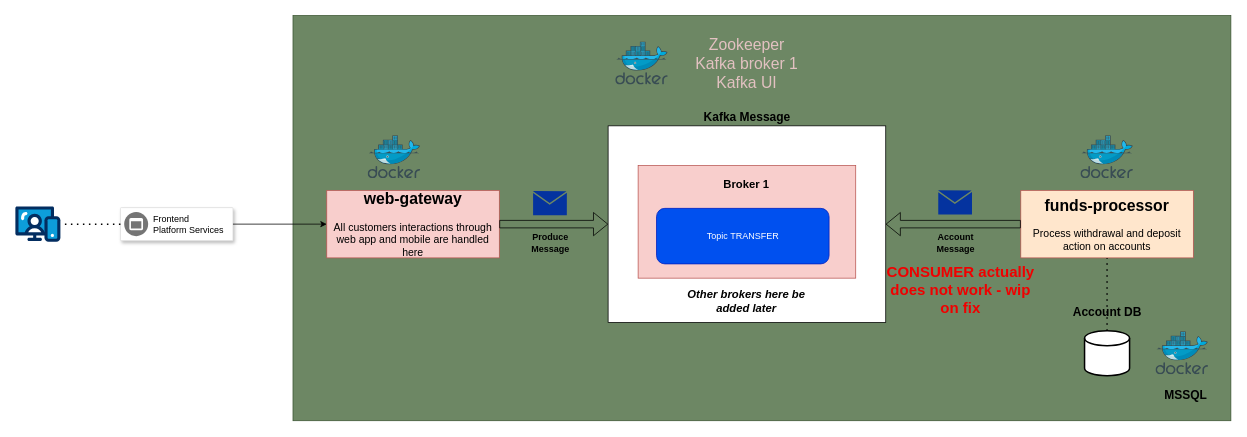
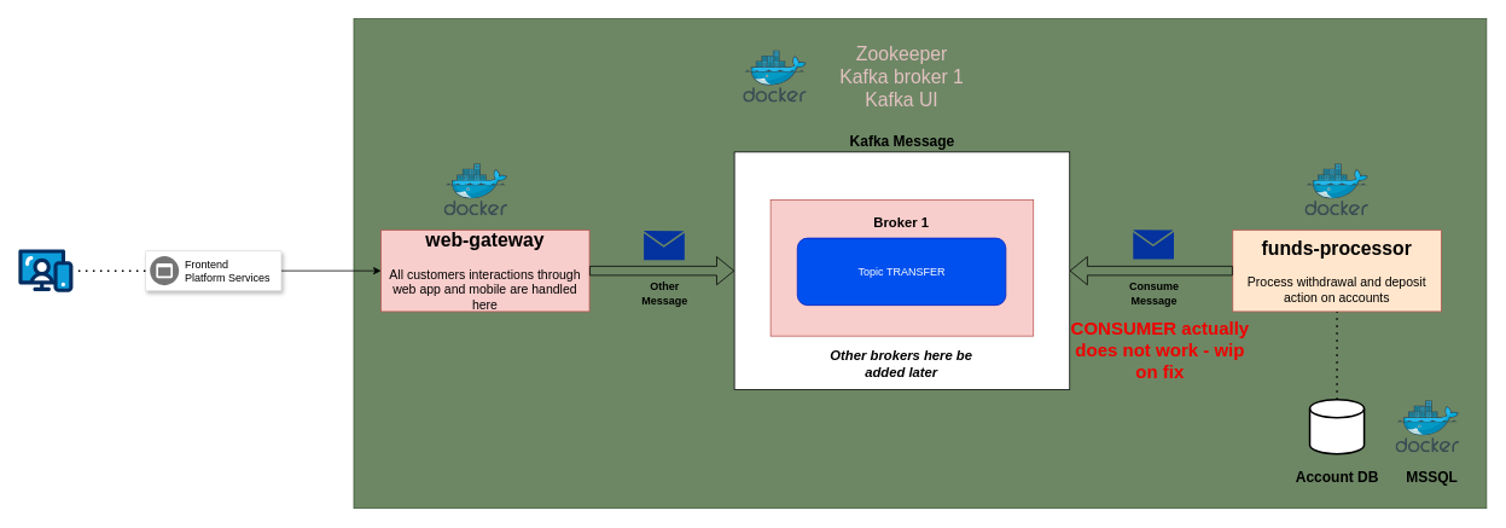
- <mxCell id="6" value="&lt;b&gt;&lt;font style=&quot;font-size: 21px;&quot;&gt;web-gateway&lt;/font&gt;&lt;/b&gt;&lt;div&gt;&lt;b&gt;&lt;font style=&quot;font-size: 14px;&quot;&gt;&lt;br&gt;&lt;/font&gt;&lt;/b&gt;&lt;/div&gt;&lt;div&gt;&lt;font style=&quot;font-size: 14px;&quot;&gt;All customers interactions through web app and mobile are handled here&lt;/font&gt;&lt;/div&gt;" style="rounded=0;whiteSpace=wrap;html=1;fillColor=#f8cecc;strokeColor=#b85450;" parent="1" vertex="1"><mxGeometry x="435" y="253" width="230" height="90" as="geometry" /></mxCell>
+ <mxCell id="6" value="&lt;b&gt;&lt;font style=&quot;font-size: 21px;&quot;&gt;web-gateway&lt;/font&gt;&lt;/b&gt;&lt;div&gt;&lt;b&gt;&lt;font style=&quot;font-size: 14px;&quot;&gt;&lt;br&gt;&lt;/font&gt;&lt;/b&gt;&lt;/div&gt;&lt;div&gt;&lt;font style=&quot;font-size: 14px;&quot;&gt;All customers interactions through web app and mobile are handled here&lt;/font&gt;&lt;/div&gt;" style="rounded=0;whiteSpace=wrap;html=1;fillColor=#f8cecc;strokeColor=#b85450;" parent="1" vertex="1"><mxGeometry x="420" y="253" width="230" height="90" as="geometry" /></mxCell>
- <mxCell id="13" value="Topic TRANSFER" style="rounded=1;whiteSpace=wrap;html=1;fillColor=#0050ef;strokeColor=#001DBC;fontColor=#ffffff;" parent="1" vertex="1"><mxGeometry x="874.5" y="277" width="230" height="74" as="geometry" /></mxCell>
+ <mxCell id="13" value="Topic TRANSFER" style="rounded=1;whiteSpace=wrap;html=1;fillColor=#0050ef;strokeColor=#001DBC;fontColor=#ffffff;" parent="1" vertex="1"><mxGeometry x="879.5" y="262" width="230" height="74" as="geometry" /></mxCell>
- <mxCell id="15" value="Produce&lt;div&gt;Message&lt;/div&gt;" style="text;html=1;align=center;verticalAlign=middle;resizable=0;points=[];autosize=1;strokeColor=none;fillColor=none;fontStyle=1" parent="1" vertex="1"><mxGeometry x="697.5" y="303" width="70" height="40" as="geometry" /></mxCell>
+ <mxCell id="15" value="Other&lt;div&gt;Message&lt;/div&gt;" style="text;html=1;align=center;verticalAlign=middle;resizable=0;points=[];autosize=1;strokeColor=none;fillColor=none;fontStyle=1" parent="1" vertex="1"><mxGeometry x="697.5" y="303" width="70" height="40" as="geometry" /></mxCell>
- <mxCell id="19" value="Account&lt;div&gt;Message&lt;/div&gt;" style="text;html=1;align=center;verticalAlign=middle;resizable=0;points=[];autosize=1;strokeColor=none;fillColor=none;fontStyle=1" parent="1" vertex="1"><mxGeometry x="1237.5" y="303" width="70" height="40" as="geometry" /></mxCell>
+ <mxCell id="19" value="Consume&lt;div&gt;Message&lt;/div&gt;" style="text;html=1;align=center;verticalAlign=middle;resizable=0;points=[];autosize=1;strokeColor=none;fillColor=none;fontStyle=1" parent="1" vertex="1"><mxGeometry x="1237.5" y="303" width="70" height="40" as="geometry" /></mxCell>
- <mxCell id="22" value="Account DB" style="text;html=1;align=center;verticalAlign=middle;resizable=0;points=[];autosize=1;strokeColor=none;fillColor=none;fontSize=16;fontStyle=1" parent="1" vertex="1"><mxGeometry x="1420" y="400" width="110" height="30" as="geometry" /></mxCell>
+ <mxCell id="22" value="Account DB" style="text;html=1;align=center;verticalAlign=middle;resizable=0;points=[];autosize=1;strokeColor=none;fillColor=none;fontSize=16;fontStyle=1" parent="1" vertex="1"><mxGeometry x="1420" y="510" width="110" height="30" as="geometry" /></mxCell>
